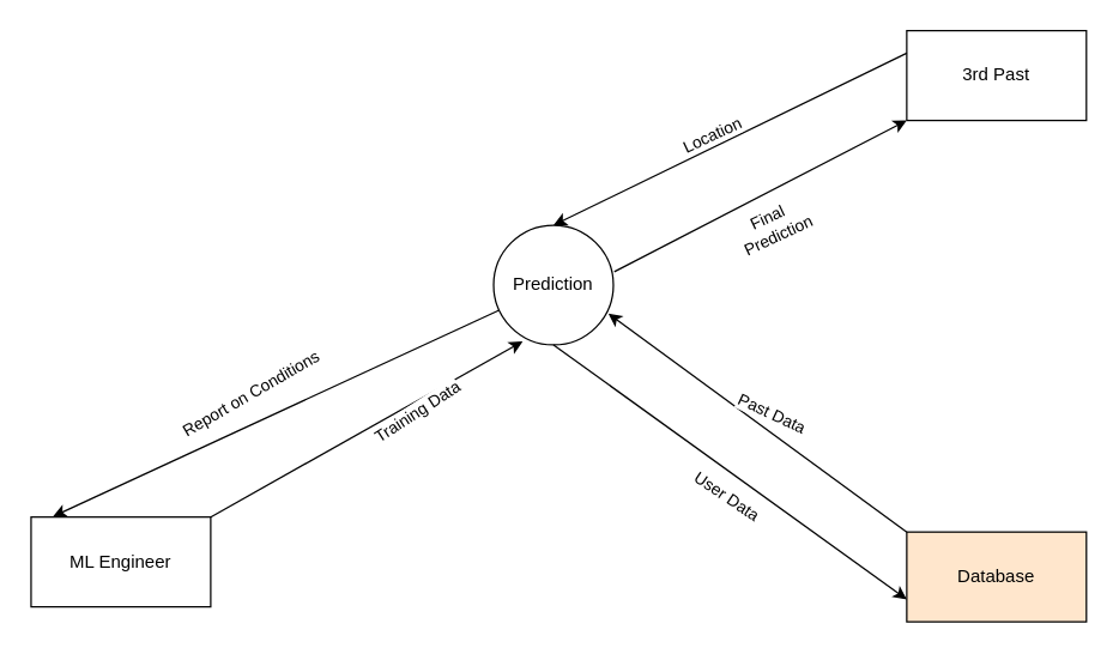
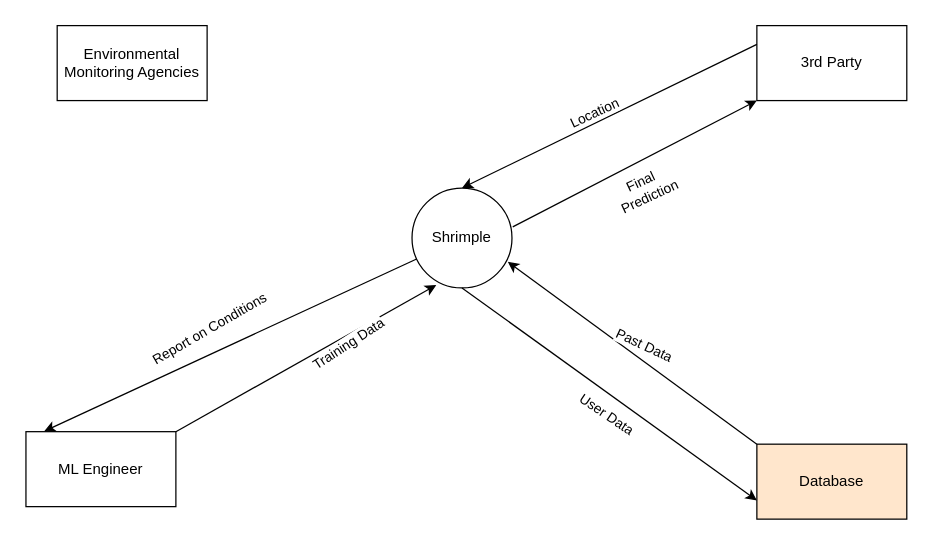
+ <mxCell id="16" value="Environmental Monitoring Agencies" style="rounded=0;whiteSpace=wrap;html=1;" vertex="1" parent="1"><mxGeometry x="45" y="20" width="120" height="60" as="geometry" /></mxCell>
- <mxCell id="5" value="3rd Past" style="rounded=0;whiteSpace=wrap;html=1;" parent="1" vertex="1"><mxGeometry x="605" y="20" width="120" height="60" as="geometry" /></mxCell>
+ <mxCell id="5" value="3rd Party" style="rounded=0;whiteSpace=wrap;html=1;" parent="1" vertex="1"><mxGeometry x="605" y="20" width="120" height="60" as="geometry" /></mxCell>
- <mxCell id="2" value="Prediction" style="ellipse;whiteSpace=wrap;html=1;aspect=fixed;" parent="1" vertex="1"><mxGeometry x="329" y="150" width="80" height="80" as="geometry" /></mxCell>
+ <mxCell id="2" value="Shrimple" style="ellipse;whiteSpace=wrap;html=1;aspect=fixed;" parent="1" vertex="1"><mxGeometry x="329" y="150" width="80" height="80" as="geometry" /></mxCell>
